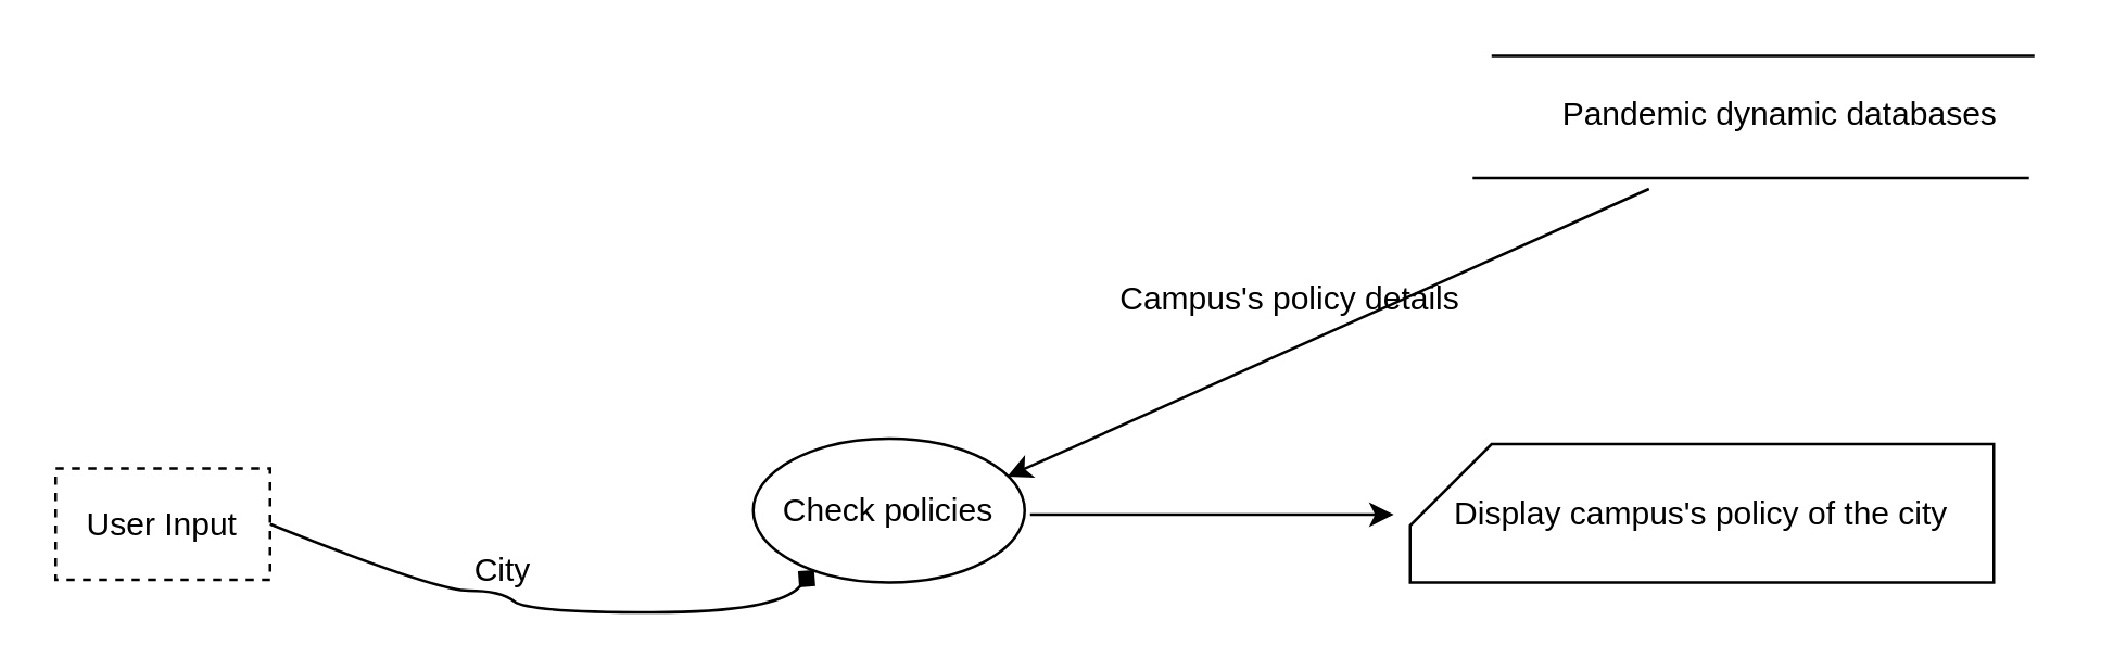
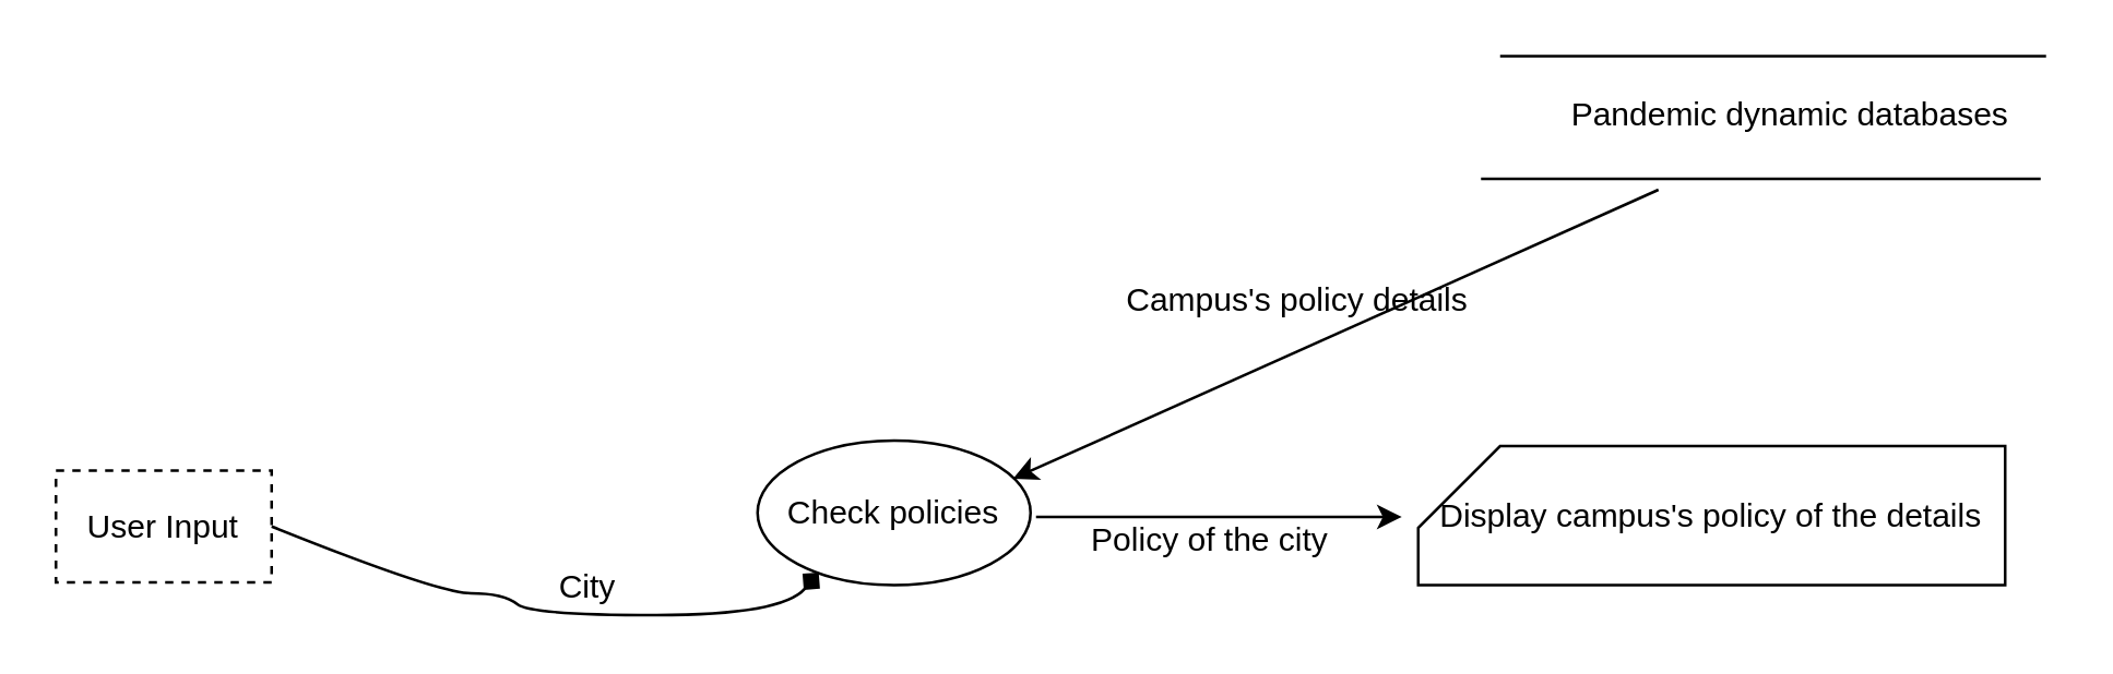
- <mxCell id="13" value="Display campus's policy of the city" style="shape=card;whiteSpace=wrap;html=1;direction=east;" vertex="1" parent="1"><mxGeometry x="519" y="163" width="215" height="51" as="geometry" /></mxCell>
+ <mxCell id="13" value="Display campus's policy of the details" style="shape=card;whiteSpace=wrap;html=1;direction=east;" vertex="1" parent="1"><mxGeometry x="519" y="163" width="215" height="51" as="geometry" /></mxCell>
+ <mxCell id="12" value="Policy of the city" style="text;html=1;strokeColor=none;fillColor=none;align=center;verticalAlign=middle;whiteSpace=wrap;rounded=0;" vertex="1" parent="1"><mxGeometry x="396" y="185" width="94" height="25" as="geometry" /></mxCell>
- <mxCell id="5" value="City" style="text;html=1;strokeColor=none;fillColor=none;align=center;verticalAlign=middle;whiteSpace=wrap;rounded=0;" vertex="1" parent="1"><mxGeometry x="155" y="195" width="60" height="30" as="geometry" /></mxCell>
+ <mxCell id="5" value="City" style="text;html=1;strokeColor=none;fillColor=none;align=center;verticalAlign=middle;whiteSpace=wrap;rounded=0;" vertex="1" parent="1"><mxGeometry x="185" y="200" width="60" height="30" as="geometry" /></mxCell>
